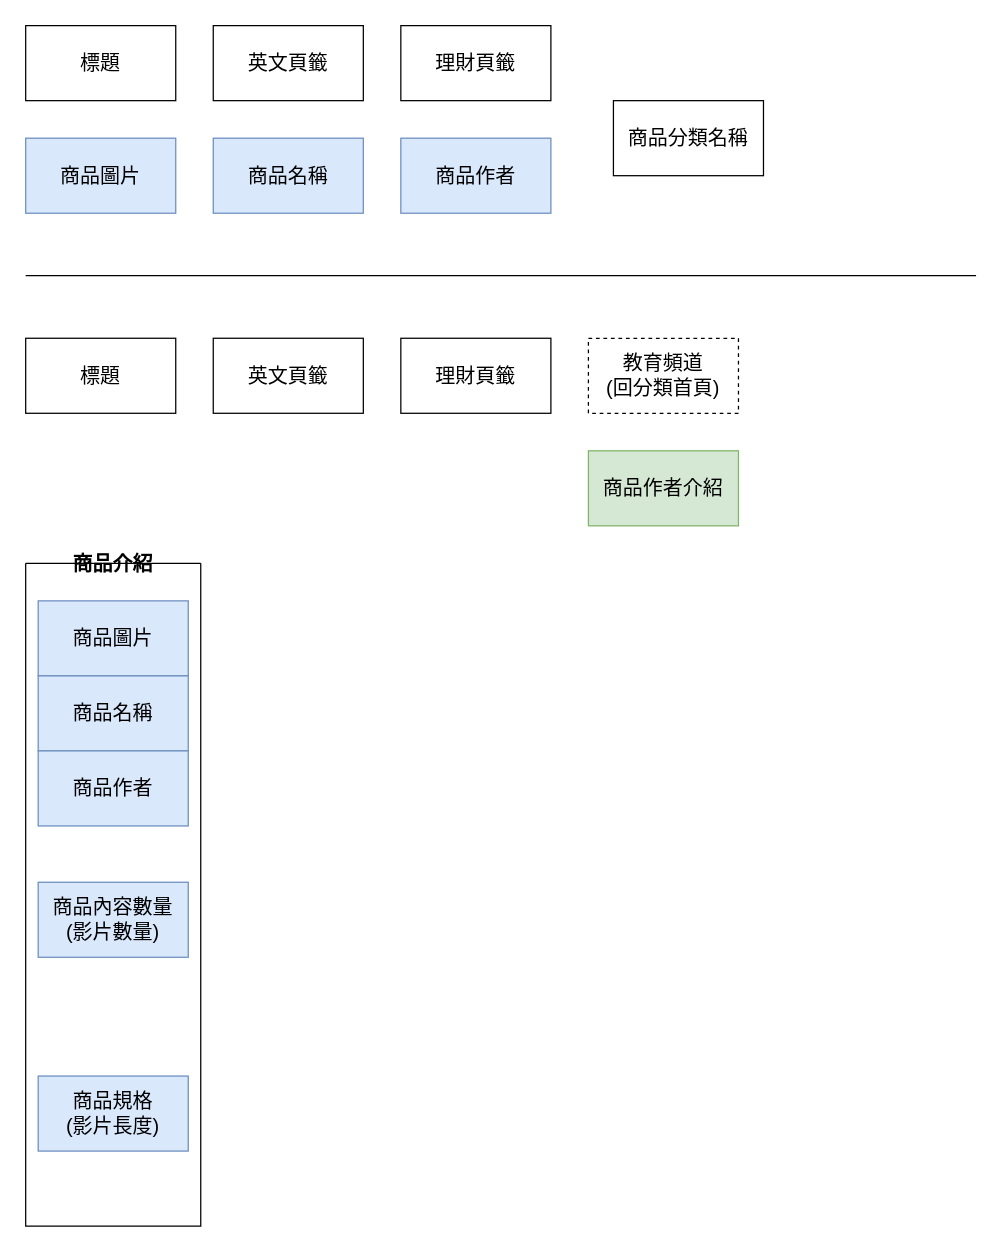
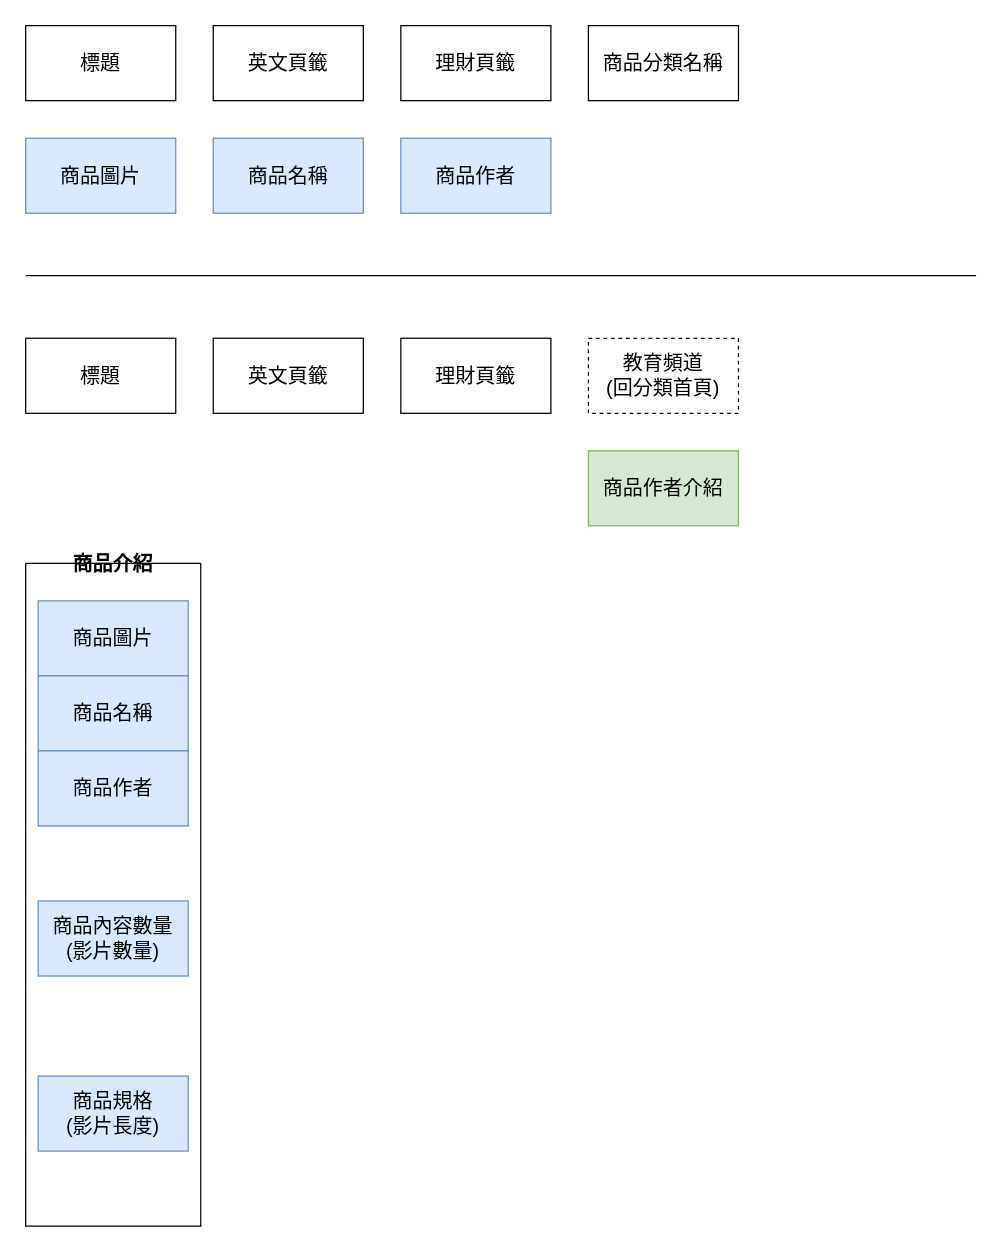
- <mxCell id="6" value="商品分類名稱" style="rounded=0;whiteSpace=wrap;html=1;fontSize=16;" vertex="1" parent="1"><mxGeometry x="490" y="80" width="120" height="60" as="geometry" /></mxCell>
+ <mxCell id="6" value="商品分類名稱" style="rounded=0;whiteSpace=wrap;html=1;fontSize=16;" vertex="1" parent="1"><mxGeometry x="470" y="20" width="120" height="60" as="geometry" /></mxCell>
- <mxCell id="19" value="商品內容數量&lt;br&gt;(影片數量)" style="rounded=0;whiteSpace=wrap;html=1;fontSize=16;fillColor=#dae8fc;strokeColor=#6c8ebf;" vertex="1" parent="15"><mxGeometry x="10" y="255" width="120" height="60" as="geometry" /></mxCell>
+ <mxCell id="19" value="商品內容數量&lt;br&gt;(影片數量)" style="rounded=0;whiteSpace=wrap;html=1;fontSize=16;fillColor=#dae8fc;strokeColor=#6c8ebf;" vertex="1" parent="15"><mxGeometry x="10" y="270" width="120" height="60" as="geometry" /></mxCell>
